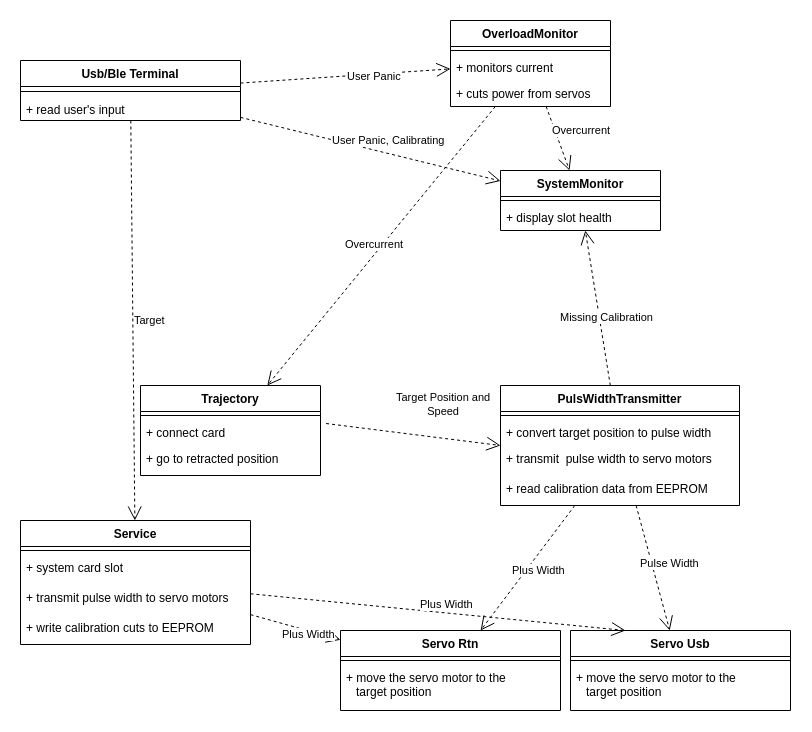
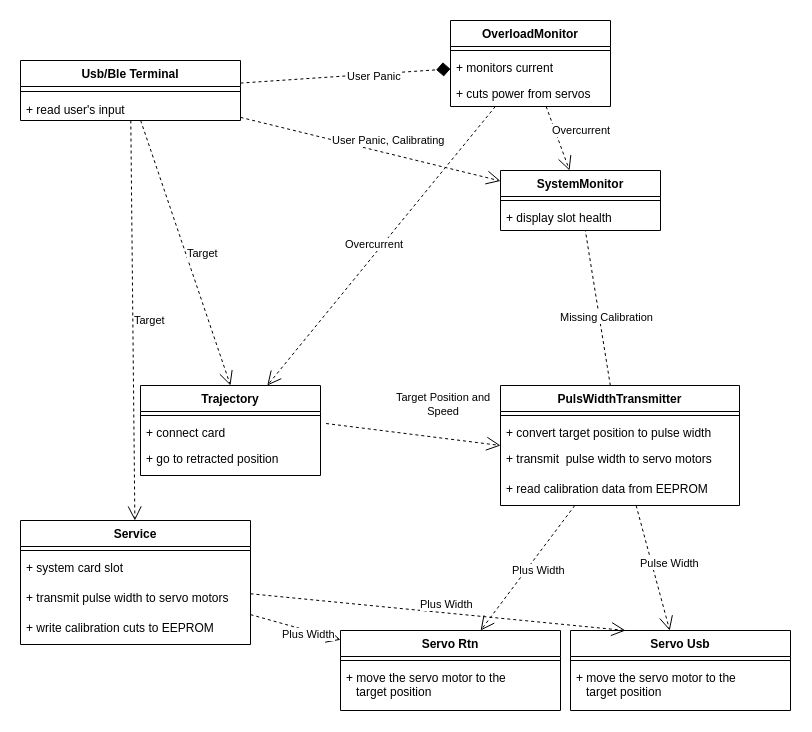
- <mxCell id="18" value="User Panic" style="endArrow=open;endSize=12;dashed=1;html=1;align=left;" parent="1" source="2" target="22" edge="1"><mxGeometry width="160" relative="1" as="geometry"><mxPoint x="325" y="152.352" as="sourcePoint" /><mxPoint x="391" y="340" as="targetPoint" /></mxGeometry></mxCell>
+ <mxCell id="18" value="User Panic" style="endArrow=diamond;endSize=12;dashed=1;html=1;align=left;" parent="1" source="2" target="22" edge="1"><mxGeometry width="160" relative="1" as="geometry"><mxPoint x="325" y="152.352" as="sourcePoint" /><mxPoint x="391" y="340" as="targetPoint" /></mxGeometry></mxCell>
- <mxCell id="21" value="Missing Calibration" style="endArrow=open;endSize=12;dashed=1;html=1;align=left;" parent="1" source="12" target="9" edge="1"><mxGeometry x="-0.048" y="40" width="160" relative="1" as="geometry"><mxPoint x="410" y="160" as="sourcePoint" /><mxPoint x="727" y="163" as="targetPoint" /><mxPoint as="offset" /></mxGeometry></mxCell>
+ <mxCell id="21" value="Missing Calibration" style="endArrow=none;endSize=12;dashed=1;html=1;align=left;" parent="1" source="12" target="9" edge="1"><mxGeometry x="-0.048" y="40" width="160" relative="1" as="geometry"><mxPoint x="410" y="160" as="sourcePoint" /><mxPoint x="727" y="163" as="targetPoint" /><mxPoint as="offset" /></mxGeometry></mxCell>
+ <mxCell id="19" value="Target" style="endArrow=open;endSize=12;dashed=1;html=1;align=left;entryX=0.5;entryY=0;entryDx=0;entryDy=0;" parent="1" source="2" target="5" edge="1"><mxGeometry width="160" relative="1" as="geometry"><mxPoint x="191.75" y="294.002" as="sourcePoint" /><mxPoint x="211" y="620" as="targetPoint" /></mxGeometry></mxCell>
